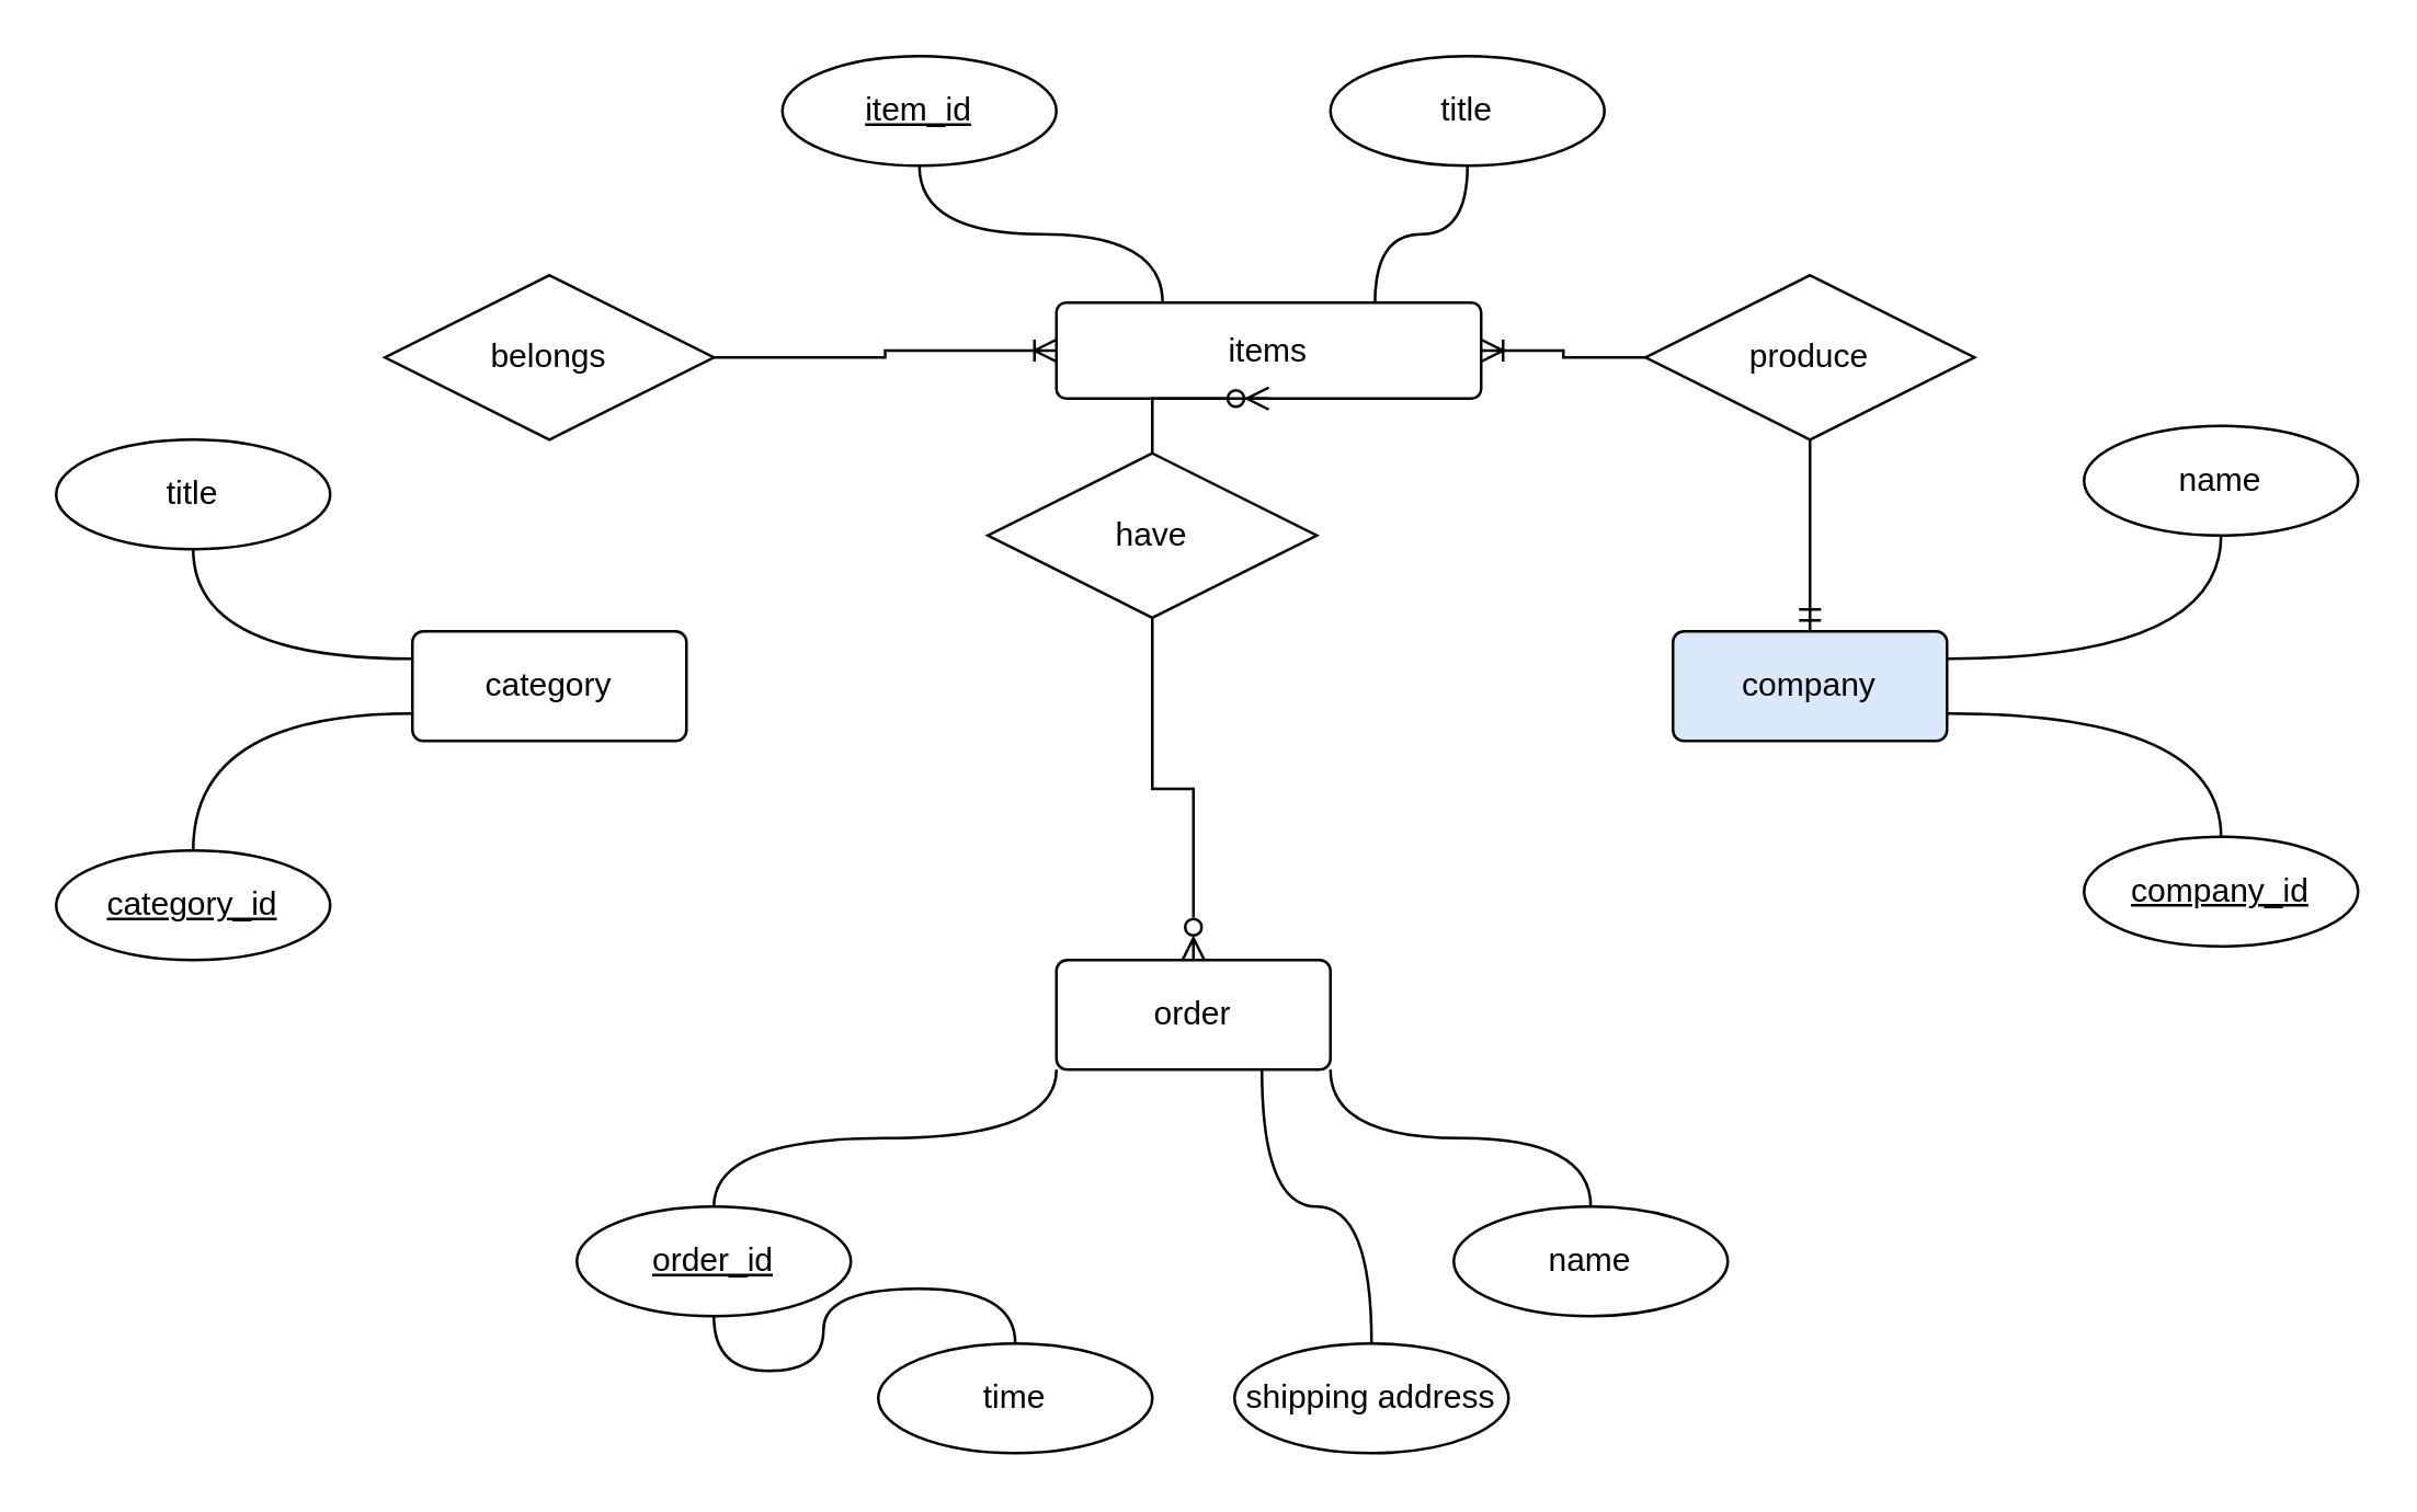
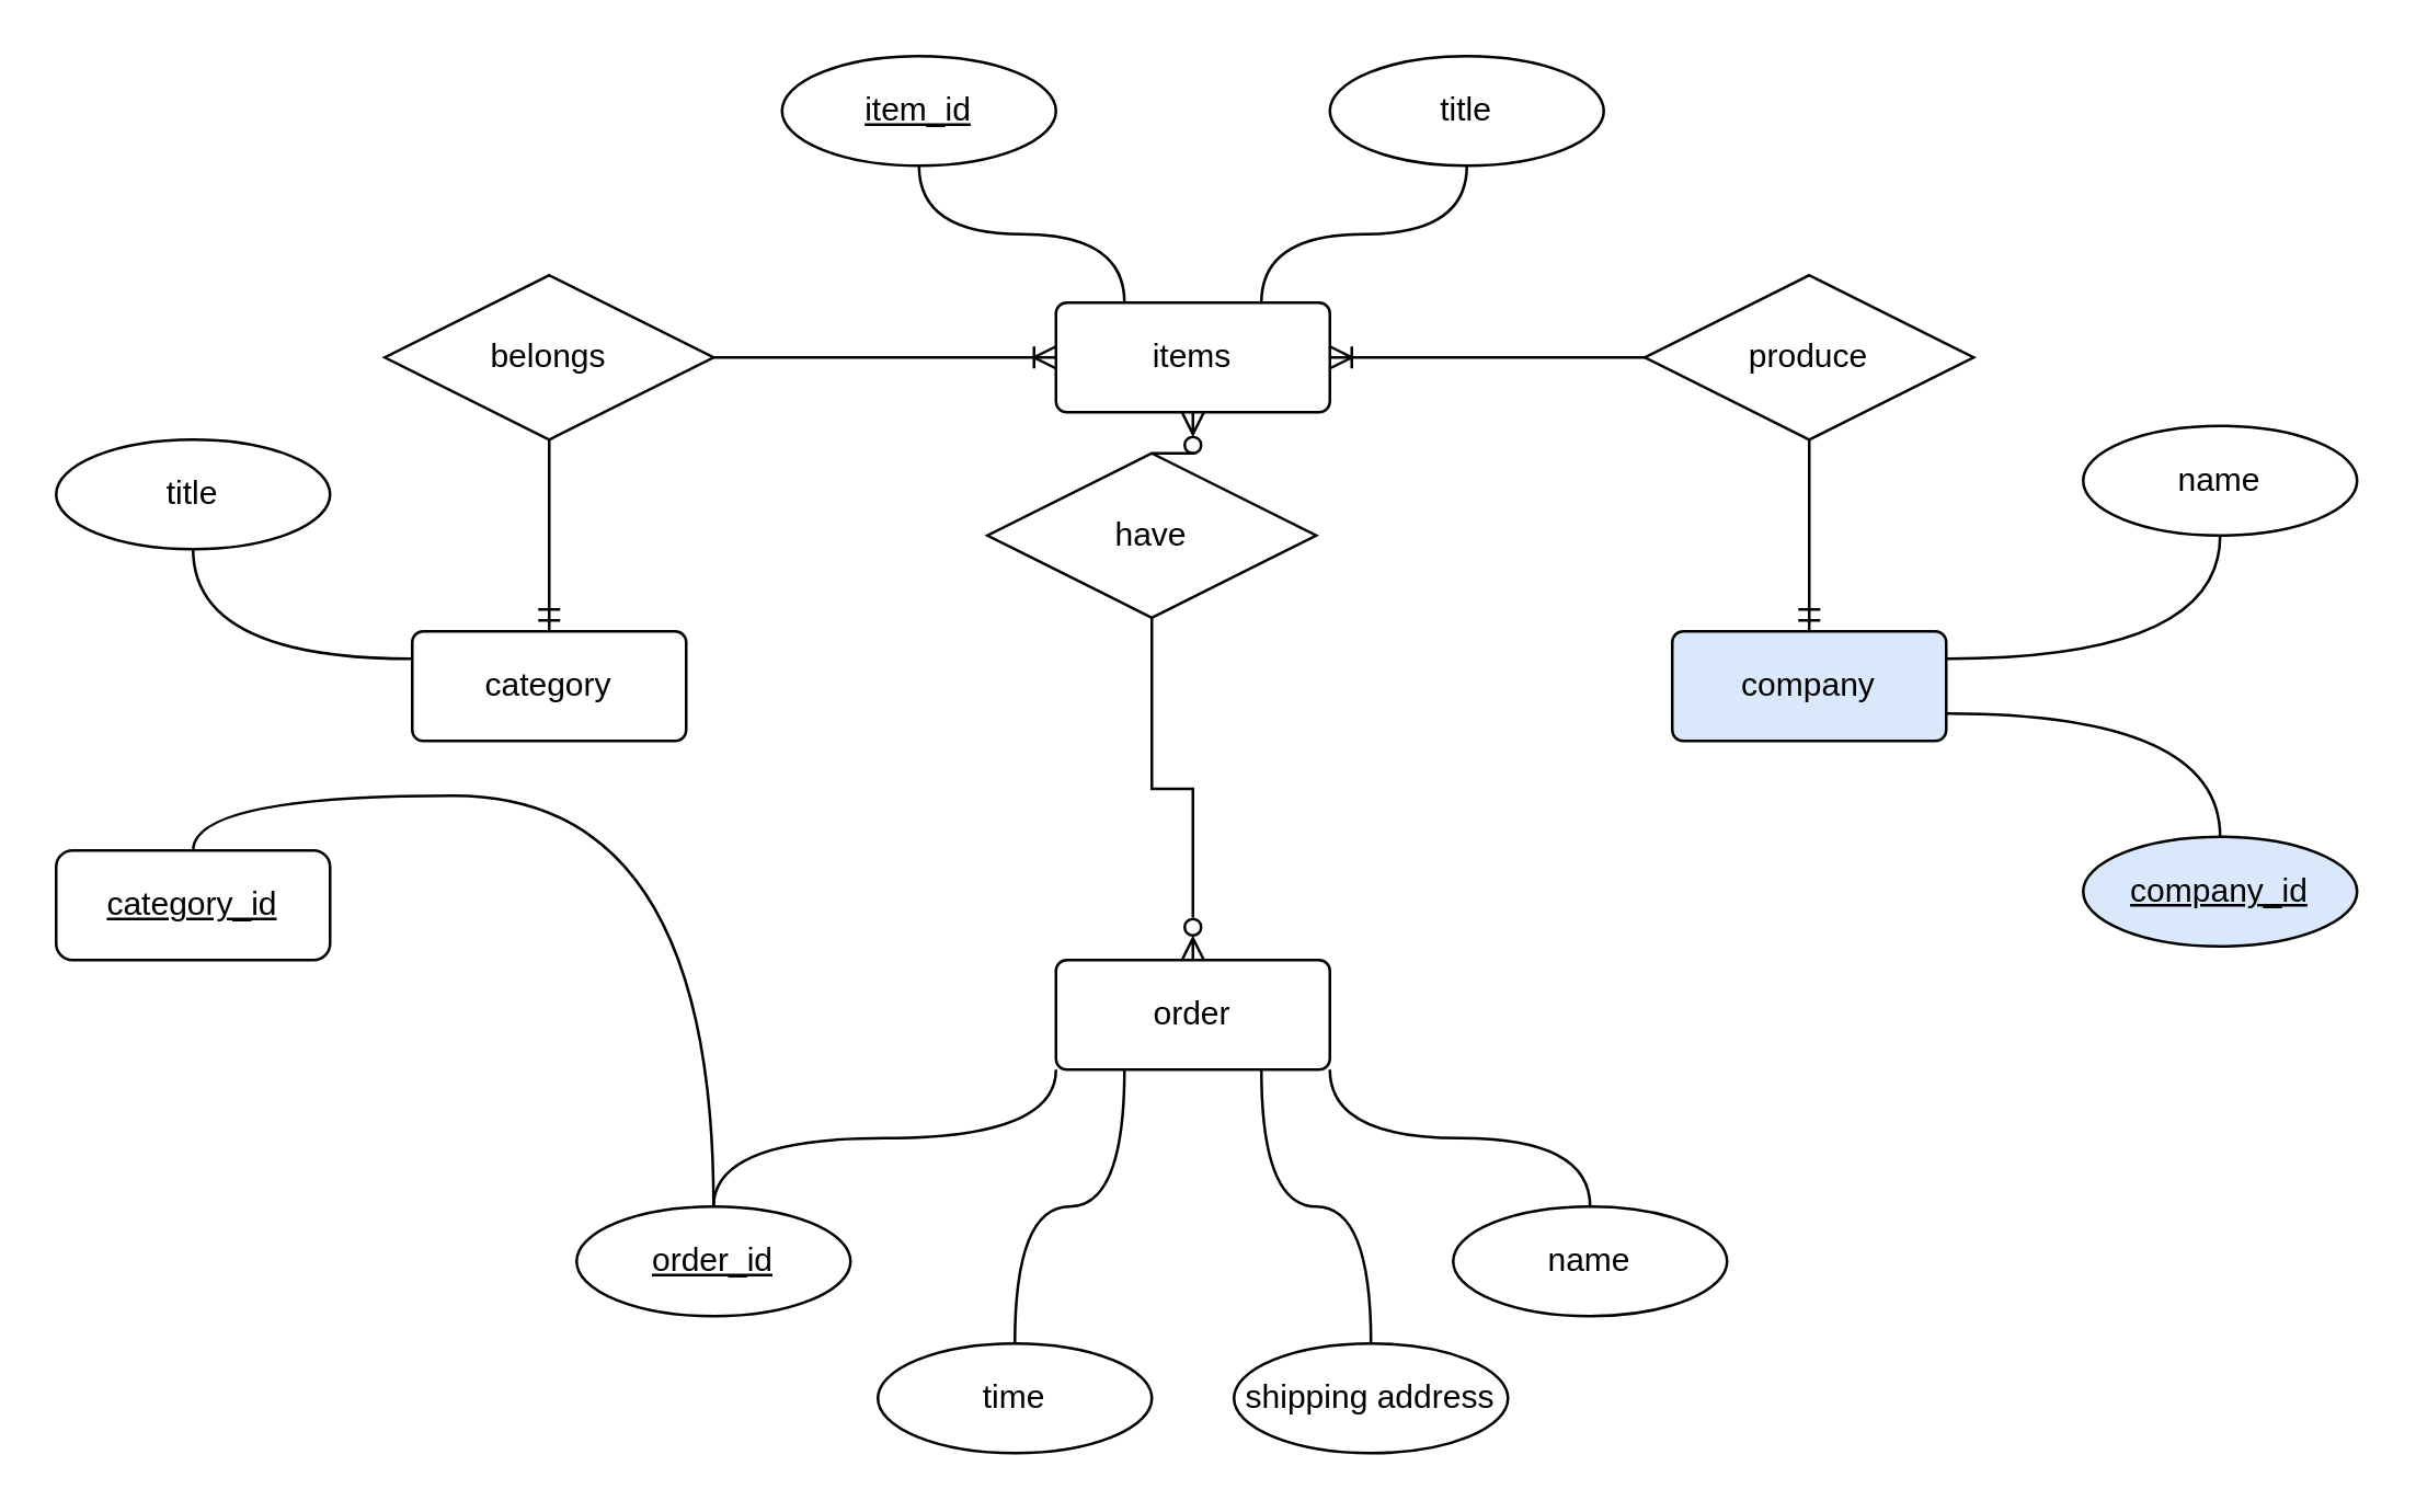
- <mxCell id="2" value="items" style="rounded=1;arcSize=10;whiteSpace=wrap;html=1;align=center;" parent="1" vertex="1"><mxGeometry x="385" y="110" width="155" height="35" as="geometry" /></mxCell>
+ <mxCell id="2" value="items" style="rounded=1;arcSize=10;whiteSpace=wrap;html=1;align=center;" parent="1" vertex="1"><mxGeometry x="385" y="110" width="100" height="40" as="geometry" /></mxCell>
+ <mxCell id="7" style="edgeStyle=orthogonalEdgeStyle;rounded=0;orthogonalLoop=1;jettySize=auto;html=1;exitX=0.5;exitY=0;exitDx=0;exitDy=0;entryX=0.5;entryY=1;entryDx=0;entryDy=0;endArrow=none;endFill=0;startArrow=ERmandOne;startFill=0;" edge="1" parent="1" source="8" target="25"><mxGeometry relative="1" as="geometry" /></mxCell>
- <mxCell id="16" style="edgeStyle=orthogonalEdgeStyle;rounded=0;orthogonalLoop=1;jettySize=auto;html=1;exitX=0.5;exitY=0;exitDx=0;exitDy=0;entryX=0;entryY=0.75;entryDx=0;entryDy=0;curved=1;endArrow=none;endFill=0;" parent="1" source="17" target="8" edge="1"><mxGeometry relative="1" as="geometry" /></mxCell>
+ <mxCell id="16" style="edgeStyle=orthogonalEdgeStyle;rounded=0;orthogonalLoop=1;jettySize=auto;html=1;exitX=0.5;exitY=0;exitDx=0;exitDy=0;curved=1;endArrow=none;endFill=0;" parent="1" source="17" target="13" edge="1"><mxGeometry relative="1" as="geometry" /></mxCell>
- <mxCell id="21" value="company_id" style="ellipse;whiteSpace=wrap;html=1;align=center;fontStyle=4;" parent="1" vertex="1"><mxGeometry x="760" y="305" width="100" height="40" as="geometry" /></mxCell>
+ <mxCell id="21" value="company_id" style="ellipse;whiteSpace=wrap;html=1;align=center;fontStyle=4;fillColor=#dae8fc;" parent="1" vertex="1"><mxGeometry x="760" y="305" width="100" height="40" as="geometry" /></mxCell>
- <mxCell id="17" value="category_id" style="ellipse;whiteSpace=wrap;html=1;align=center;fontStyle=4;" parent="1" vertex="1"><mxGeometry x="20" y="310" width="100" height="40" as="geometry" /></mxCell>
+ <mxCell id="17" value="category_id" style="whiteSpace=wrap;html=1;align=center;fontStyle=4;rounded=1;" parent="1" vertex="1"><mxGeometry x="20" y="310" width="100" height="40" as="geometry" /></mxCell>
- <mxCell id="31" style="edgeStyle=orthogonalEdgeStyle;rounded=0;orthogonalLoop=1;jettySize=auto;html=1;exitX=0.5;exitY=0;exitDx=0;exitDy=0;endArrow=none;endFill=0;curved=1;" edge="1" parent="1" source="32" target="13"><mxGeometry relative="1" as="geometry" /></mxCell>
+ <mxCell id="31" style="edgeStyle=orthogonalEdgeStyle;rounded=0;orthogonalLoop=1;jettySize=auto;html=1;exitX=0.5;exitY=0;exitDx=0;exitDy=0;entryX=0.25;entryY=1;entryDx=0;entryDy=0;endArrow=none;endFill=0;curved=1;" edge="1" parent="1" source="32" target="11"><mxGeometry relative="1" as="geometry" /></mxCell>
